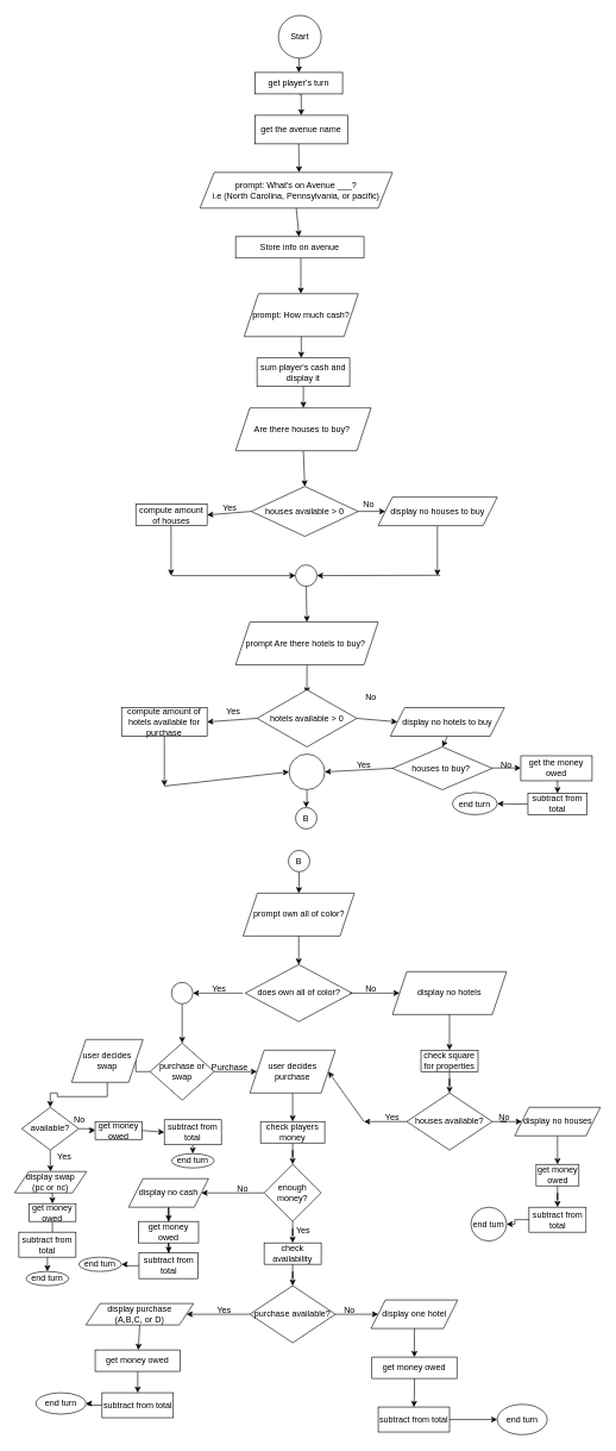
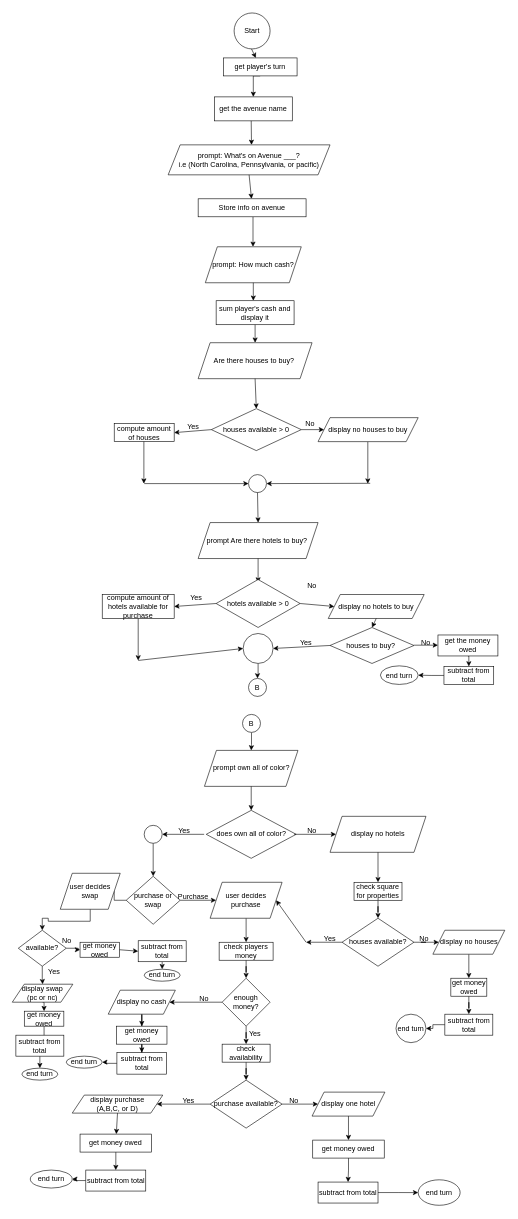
- <mxCell id="62" value="get player's turn" style="rounded=0;whiteSpace=wrap;html=1;" vertex="1" parent="1"><mxGeometry x="357" y="100" width="123" height="30" as="geometry" /></mxCell>
+ <mxCell id="62" value="get player's turn" style="rounded=0;whiteSpace=wrap;html=1;" vertex="1" parent="1"><mxGeometry x="372" y="95" width="123" height="30" as="geometry" /></mxCell>
